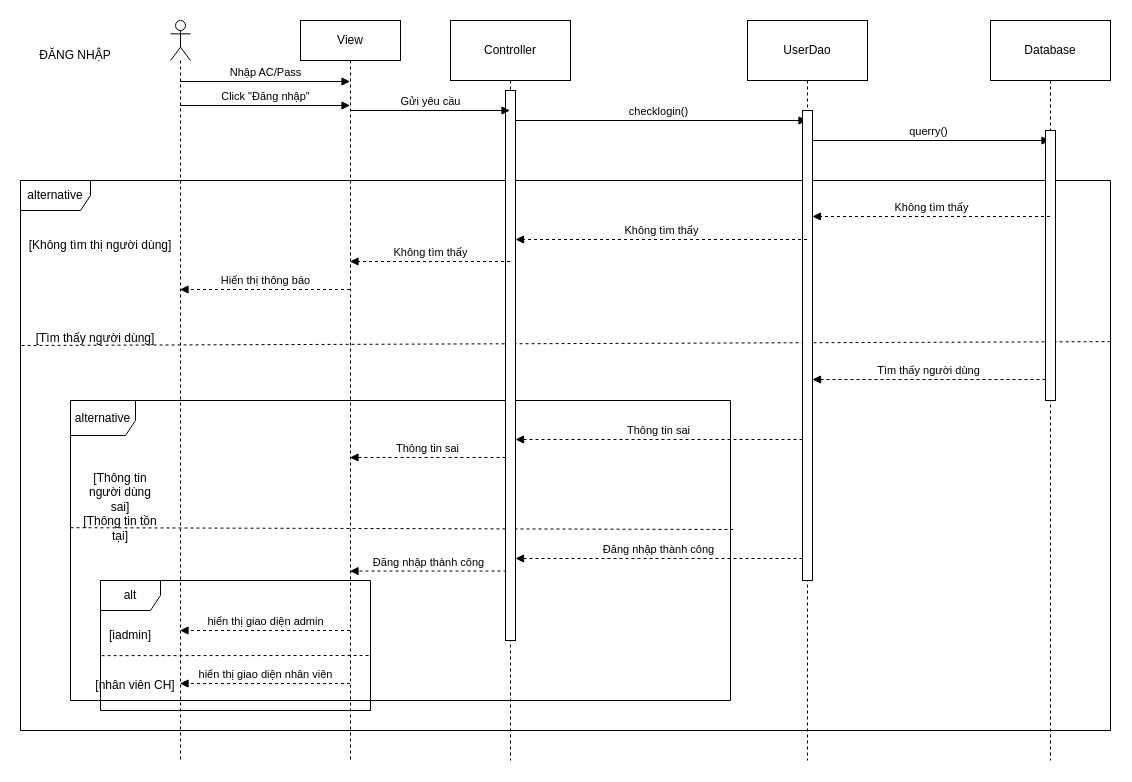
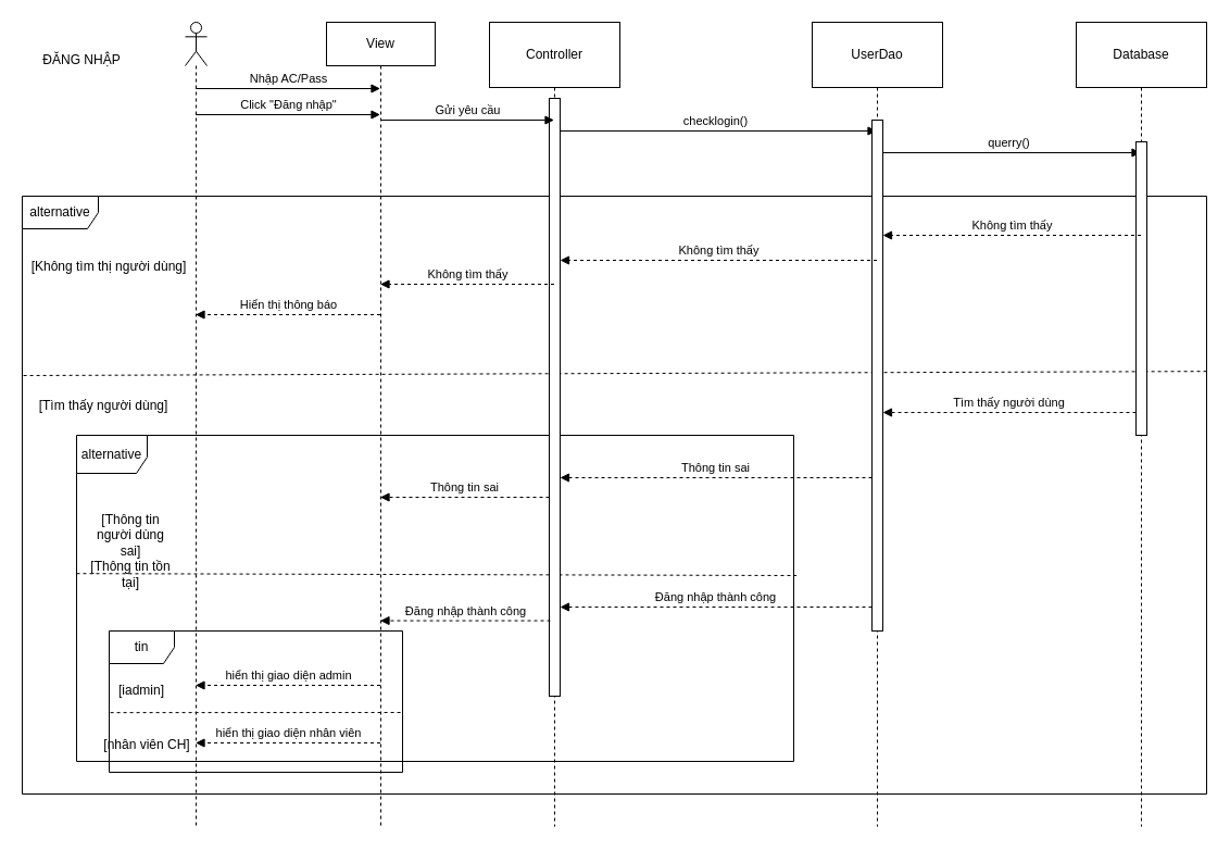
- <mxCell id="20" value="[Tìm thấy người dùng]" style="text;html=1;strokeColor=none;fillColor=none;align=center;verticalAlign=middle;whiteSpace=wrap;rounded=0;" parent="1" vertex="1"><mxGeometry x="30" y="323" width="130" height="30" as="geometry" /></mxCell>
+ <mxCell id="20" value="[Tìm thấy người dùng]" style="text;html=1;strokeColor=none;fillColor=none;align=center;verticalAlign=middle;whiteSpace=wrap;rounded=0;" parent="1" vertex="1"><mxGeometry x="30" y="358" width="130" height="30" as="geometry" /></mxCell>
- <mxCell id="32" value="alt" style="shape=umlFrame;whiteSpace=wrap;html=1;" vertex="1" parent="1"><mxGeometry x="100" y="580" width="270" height="130" as="geometry" /></mxCell>
+ <mxCell id="32" value="tin" style="shape=umlFrame;whiteSpace=wrap;html=1;" vertex="1" parent="1"><mxGeometry x="100" y="580" width="270" height="130" as="geometry" /></mxCell>
